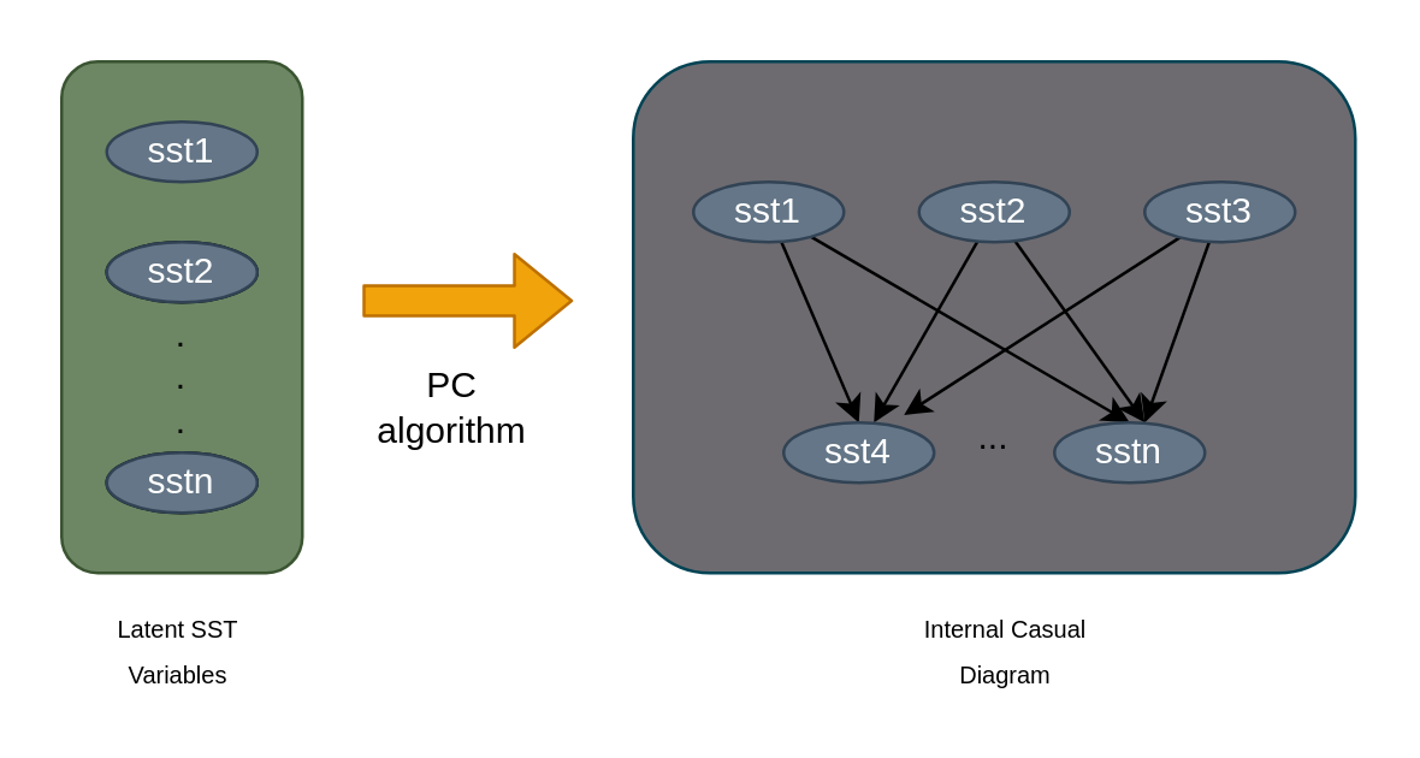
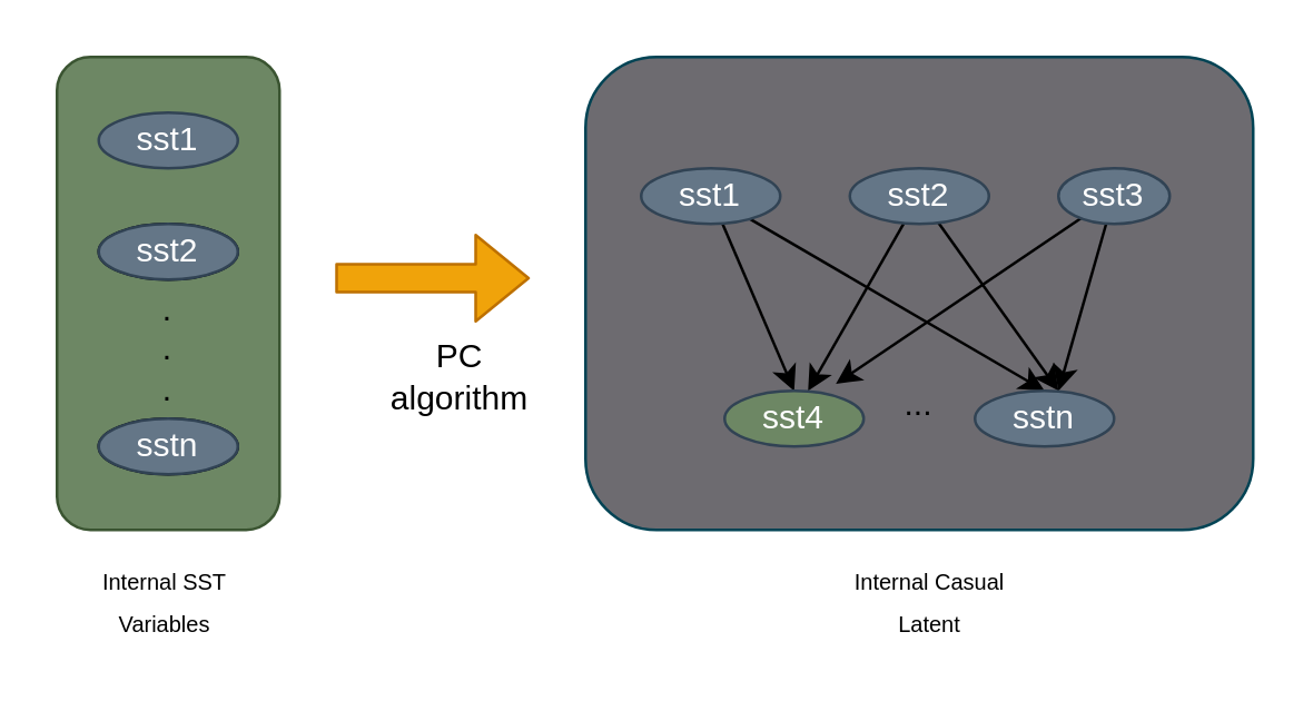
- <mxCell id="15" value="sst3" style="ellipse;whiteSpace=wrap;html=1;fillColor=#647687;fontColor=#ffffff;strokeColor=#314354;" parent="1" vertex="1"><mxGeometry x="380" y="60" width="50" height="20" as="geometry" /></mxCell>
+ <mxCell id="15" value="sst3" style="ellipse;whiteSpace=wrap;html=1;fillColor=#647687;fontColor=#ffffff;strokeColor=#314354;" parent="1" vertex="1"><mxGeometry x="380" y="60" width="40" height="20" as="geometry" /></mxCell>
- <mxCell id="4" value="PC algorithm" style="text;html=1;strokeColor=none;fillColor=none;align=center;verticalAlign=middle;whiteSpace=wrap;rounded=0;" parent="1" vertex="1"><mxGeometry x="120" y="120" width="60" height="30" as="geometry" /></mxCell>
+ <mxCell id="4" value="PC algorithm" style="text;html=1;strokeColor=none;fillColor=none;align=center;verticalAlign=middle;whiteSpace=wrap;rounded=0;" parent="1" vertex="1"><mxGeometry x="135" y="120" width="60" height="30" as="geometry" /></mxCell>
- <mxCell id="17" value="sst4" style="ellipse;whiteSpace=wrap;html=1;fillColor=#647687;fontColor=#ffffff;strokeColor=#314354;" parent="1" vertex="1"><mxGeometry x="260" y="140" width="50" height="20" as="geometry" /></mxCell>
+ <mxCell id="17" value="sst4" style="ellipse;whiteSpace=wrap;html=1;fillColor=#6d8764;fontColor=#ffffff;strokeColor=#314354;" parent="1" vertex="1"><mxGeometry x="260" y="140" width="50" height="20" as="geometry" /></mxCell>
- <mxCell id="5" value="&lt;font style=&quot;font-size: 8px;&quot;&gt;Latent SST Variables&lt;/font&gt;" style="text;html=1;strokeColor=none;fillColor=none;align=center;verticalAlign=middle;whiteSpace=wrap;rounded=0;" parent="1" vertex="1"><mxGeometry x="35" y="200" width="47.5" height="30" as="geometry" /></mxCell>
+ <mxCell id="5" value="&lt;font style=&quot;font-size: 8px;&quot;&gt;Internal SST Variables&lt;/font&gt;" style="text;html=1;strokeColor=none;fillColor=none;align=center;verticalAlign=middle;whiteSpace=wrap;rounded=0;" parent="1" vertex="1"><mxGeometry x="35" y="200" width="47.5" height="30" as="geometry" /></mxCell>
- <mxCell id="19" value="&lt;font style=&quot;font-size: 8px;&quot;&gt;Internal Casual Diagram&lt;/font&gt;" style="text;html=1;strokeColor=none;fillColor=none;align=center;verticalAlign=middle;whiteSpace=wrap;rounded=0;" parent="1" vertex="1"><mxGeometry x="300" y="200" width="67.5" height="30" as="geometry" /></mxCell>
+ <mxCell id="19" value="&lt;font style=&quot;font-size: 8px;&quot;&gt;Internal Casual Latent&lt;/font&gt;" style="text;html=1;strokeColor=none;fillColor=none;align=center;verticalAlign=middle;whiteSpace=wrap;rounded=0;" parent="1" vertex="1"><mxGeometry x="300" y="200" width="67.5" height="30" as="geometry" /></mxCell>
